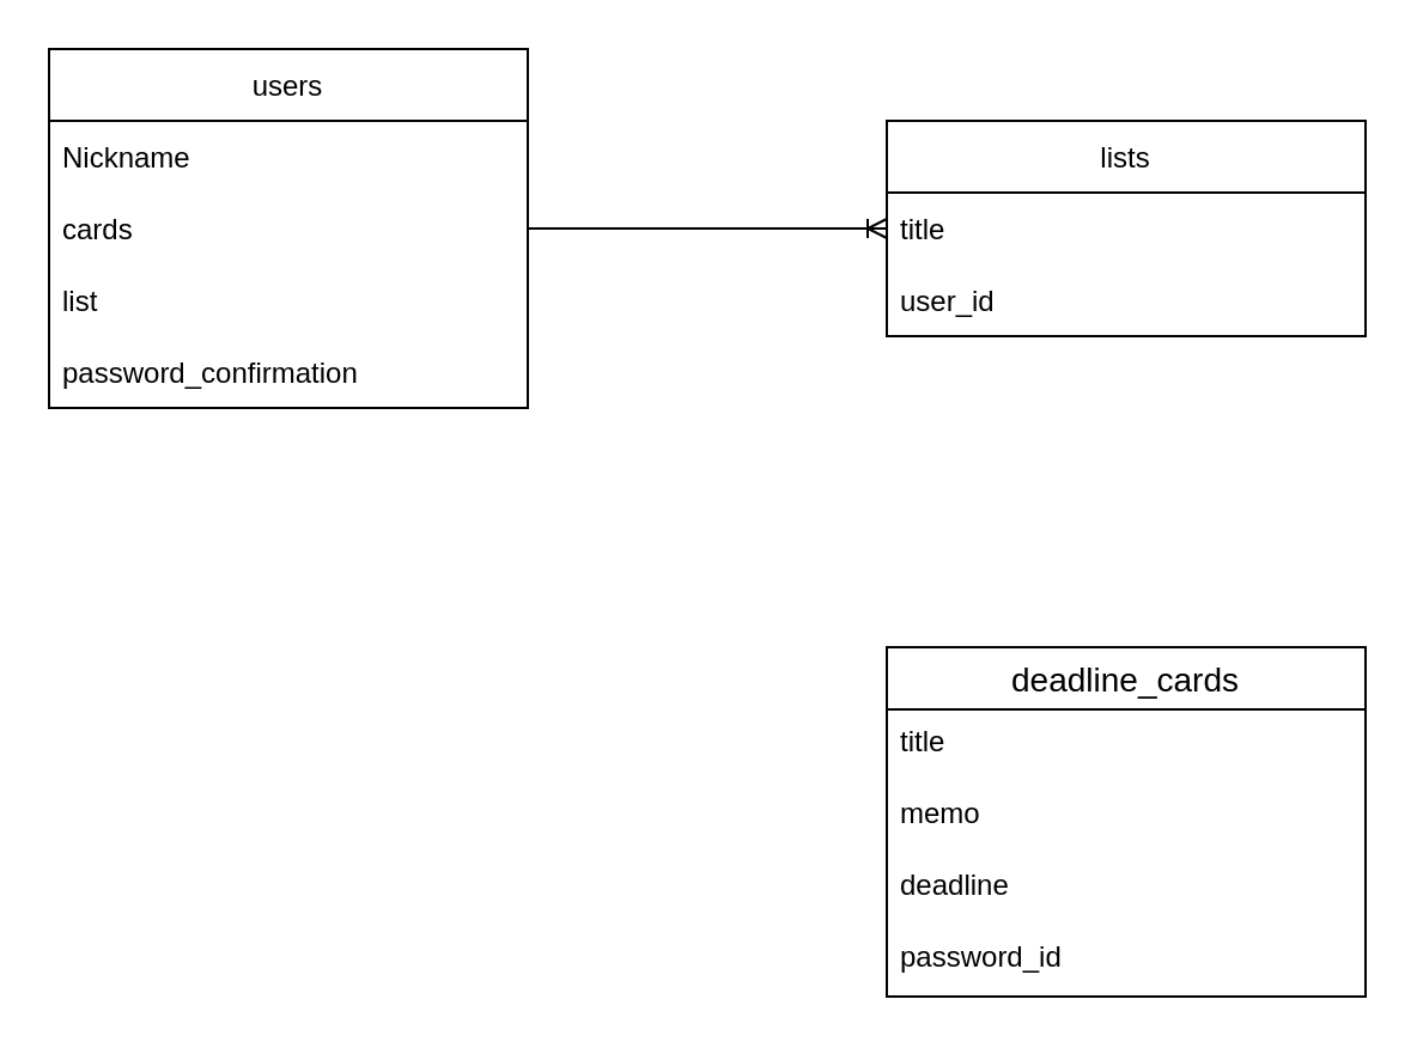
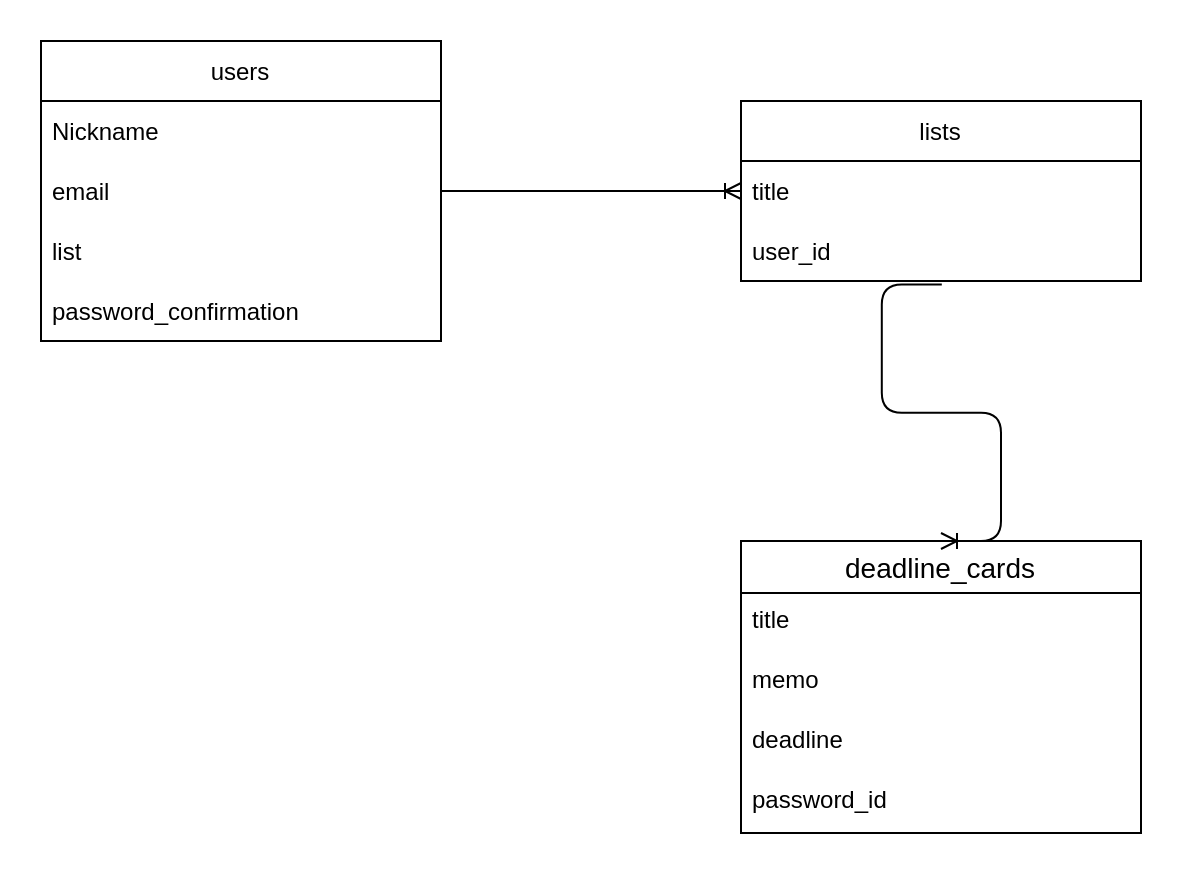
- <mxCell id="4" value="cards" style="text;strokeColor=none;fillColor=none;align=left;verticalAlign=middle;spacingLeft=4;spacingRight=4;overflow=hidden;points=[[0,0.5],[1,0.5]];portConstraint=eastwest;rotatable=0;" vertex="1" parent="2"><mxGeometry y="60" width="200" height="30" as="geometry" /></mxCell>
+ <mxCell id="4" value="email" style="text;strokeColor=none;fillColor=none;align=left;verticalAlign=middle;spacingLeft=4;spacingRight=4;overflow=hidden;points=[[0,0.5],[1,0.5]];portConstraint=eastwest;rotatable=0;" vertex="1" parent="2"><mxGeometry y="60" width="200" height="30" as="geometry" /></mxCell>
+ <mxCell id="16" value="" style="edgeStyle=entityRelationEdgeStyle;fontSize=12;html=1;endArrow=ERoneToMany;exitX=0.502;exitY=1.06;exitDx=0;exitDy=0;entryX=0.5;entryY=0;entryDx=0;entryDy=0;exitPerimeter=0;" edge="1" parent="1" source="9" target="10"><mxGeometry width="100" height="100" relative="1" as="geometry"><mxPoint x="230" y="105" as="sourcePoint" /><mxPoint x="380" y="105" as="targetPoint" /></mxGeometry></mxCell>
